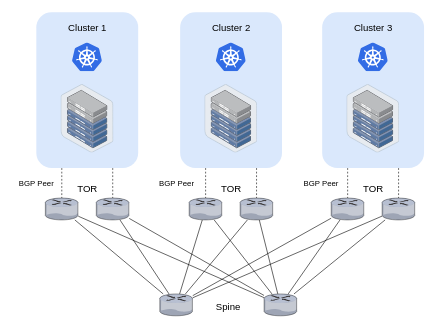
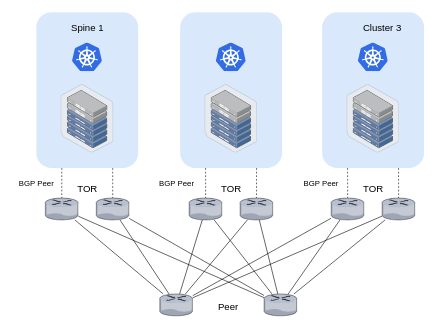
- <mxCell id="6" value="Cluster 1" style="text;html=1;align=center;verticalAlign=middle;resizable=0;points=[];autosize=1;strokeColor=none;fillColor=none;fontSize=16;fontColor=default;" parent="1" vertex="1"><mxGeometry x="100" y="30" width="90" height="30" as="geometry" /></mxCell>
+ <mxCell id="6" value="Spine 1" style="text;html=1;align=center;verticalAlign=middle;resizable=0;points=[];autosize=1;strokeColor=none;fillColor=none;fontSize=16;fontColor=default;" parent="1" vertex="1"><mxGeometry x="100" y="30" width="90" height="30" as="geometry" /></mxCell>
- <mxCell id="15" value="Cluster 2" style="text;html=1;align=center;verticalAlign=middle;resizable=0;points=[];autosize=1;strokeColor=none;fillColor=none;fontSize=16;fontColor=default;" parent="1" vertex="1"><mxGeometry x="340" y="30" width="90" height="30" as="geometry" /></mxCell>
- <mxCell id="24" value="Cluster 3" style="text;html=1;align=center;verticalAlign=middle;resizable=0;points=[];autosize=1;strokeColor=none;fillColor=none;fontSize=16;fontColor=default;" parent="1" vertex="1"><mxGeometry x="577" y="30" width="90" height="30" as="geometry" /></mxCell>
+ <mxCell id="24" value="Cluster 3" style="text;html=1;align=center;verticalAlign=middle;resizable=0;points=[];autosize=1;strokeColor=none;fillColor=none;fontSize=16;fontColor=default;" parent="1" vertex="1"><mxGeometry x="592" y="30" width="90" height="30" as="geometry" /></mxCell>
- <mxCell id="43" value="Spine" style="text;html=1;align=center;verticalAlign=middle;resizable=0;points=[];autosize=1;strokeColor=none;fillColor=none;fontSize=16;fontColor=default;" parent="1" vertex="1"><mxGeometry x="350" y="496.5" width="60" height="30" as="geometry" /></mxCell>
+ <mxCell id="43" value="Peer" style="text;html=1;align=center;verticalAlign=middle;resizable=0;points=[];autosize=1;strokeColor=none;fillColor=none;fontSize=16;fontColor=default;" parent="1" vertex="1"><mxGeometry x="350" y="496.5" width="60" height="30" as="geometry" /></mxCell>
